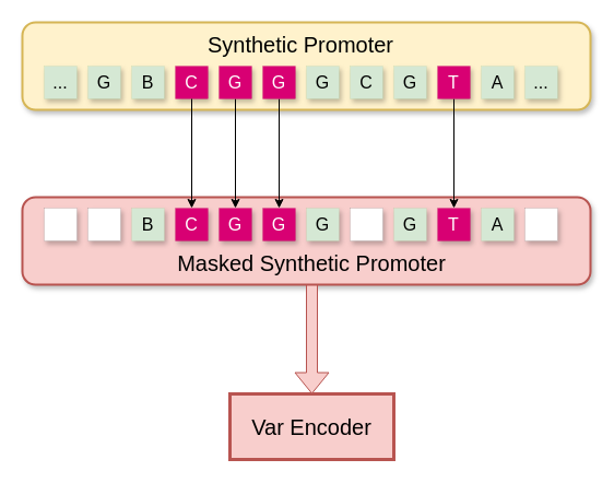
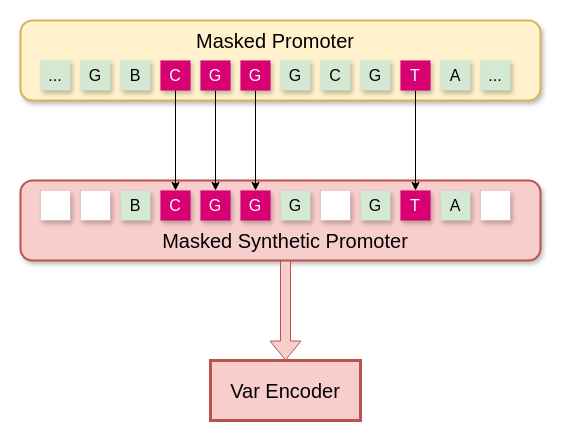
- <mxCell id="19" value="&lt;font style=&quot;font-size: 20px;&quot;&gt;Synthetic Promoter&lt;/font&gt;" style="text;html=1;strokeColor=none;fillColor=none;align=center;verticalAlign=middle;whiteSpace=wrap;rounded=0;shadow=1;glass=0;sketch=0;fontSize=16;" parent="1" vertex="1"><mxGeometry x="20" y="20" width="510" height="40" as="geometry" /></mxCell>
+ <mxCell id="19" value="&lt;font style=&quot;font-size: 20px;&quot;&gt;Masked Promoter&lt;/font&gt;" style="text;html=1;strokeColor=none;fillColor=none;align=center;verticalAlign=middle;whiteSpace=wrap;rounded=0;shadow=1;glass=0;sketch=0;fontSize=16;" parent="1" vertex="1"><mxGeometry x="20" y="20" width="510" height="40" as="geometry" /></mxCell>
